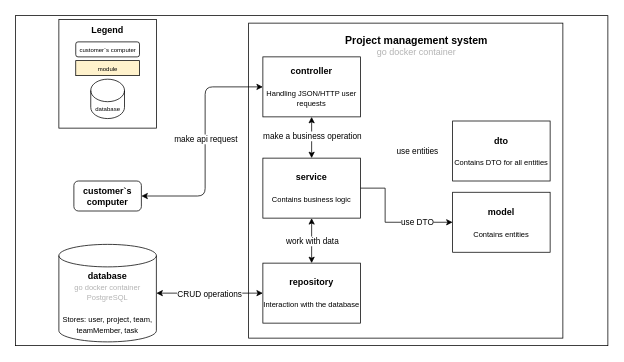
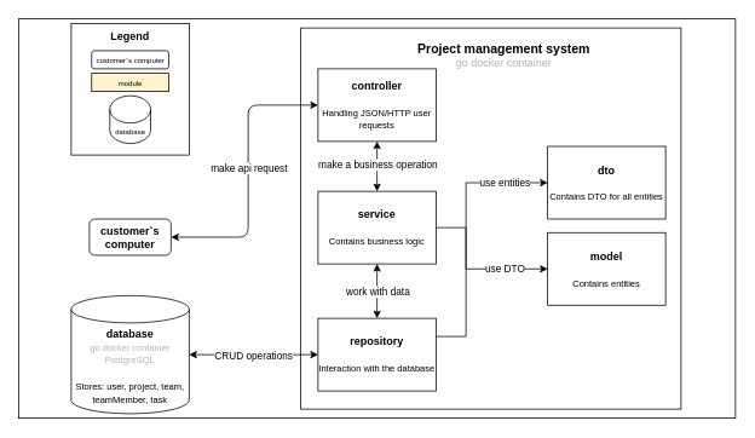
+ <mxCell id="13" style="edgeStyle=orthogonalEdgeStyle;rounded=0;orthogonalLoop=1;jettySize=auto;html=1;exitX=1;exitY=0.25;exitDx=0;exitDy=0;entryX=0;entryY=0.5;entryDx=0;entryDy=0;" parent="1" source="14" target="25" edge="1"><mxGeometry relative="1" as="geometry"><mxPoint x="613" y="250" as="targetPoint" /><Array as="points"><mxPoint x="513" y="370" /><mxPoint x="513" y="201" /></Array></mxGeometry></mxCell>
